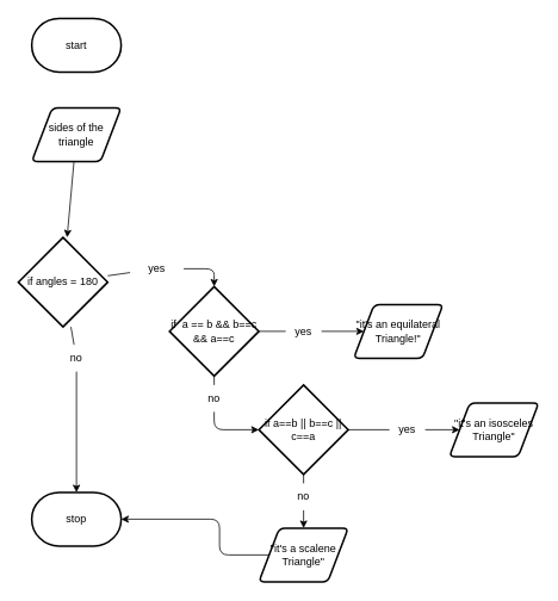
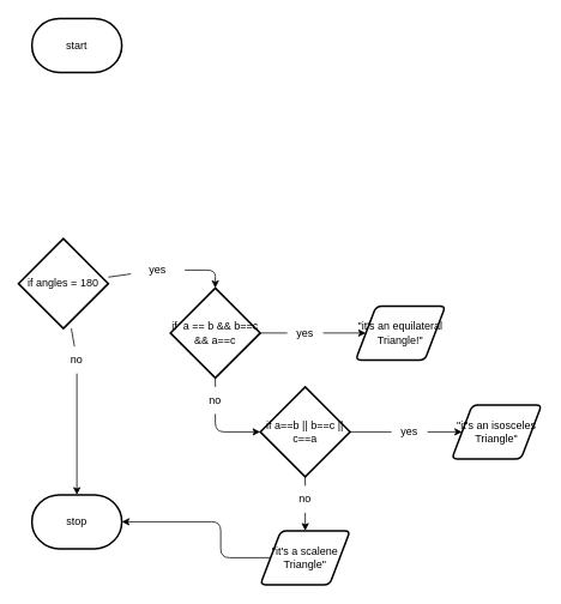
- <mxCell id="7" value="sides of the triangle" style="shape=parallelogram;html=1;strokeWidth=2;perimeter=parallelogramPerimeter;whiteSpace=wrap;rounded=1;arcSize=12;size=0.23;" vertex="1" parent="1"><mxGeometry x="35" y="120" width="100" height="60" as="geometry" /></mxCell>
- <mxCell id="6" value="" style="edgeStyle=none;html=1;" edge="1" parent="1" source="7" target="5"><mxGeometry relative="1" as="geometry" /></mxCell>
